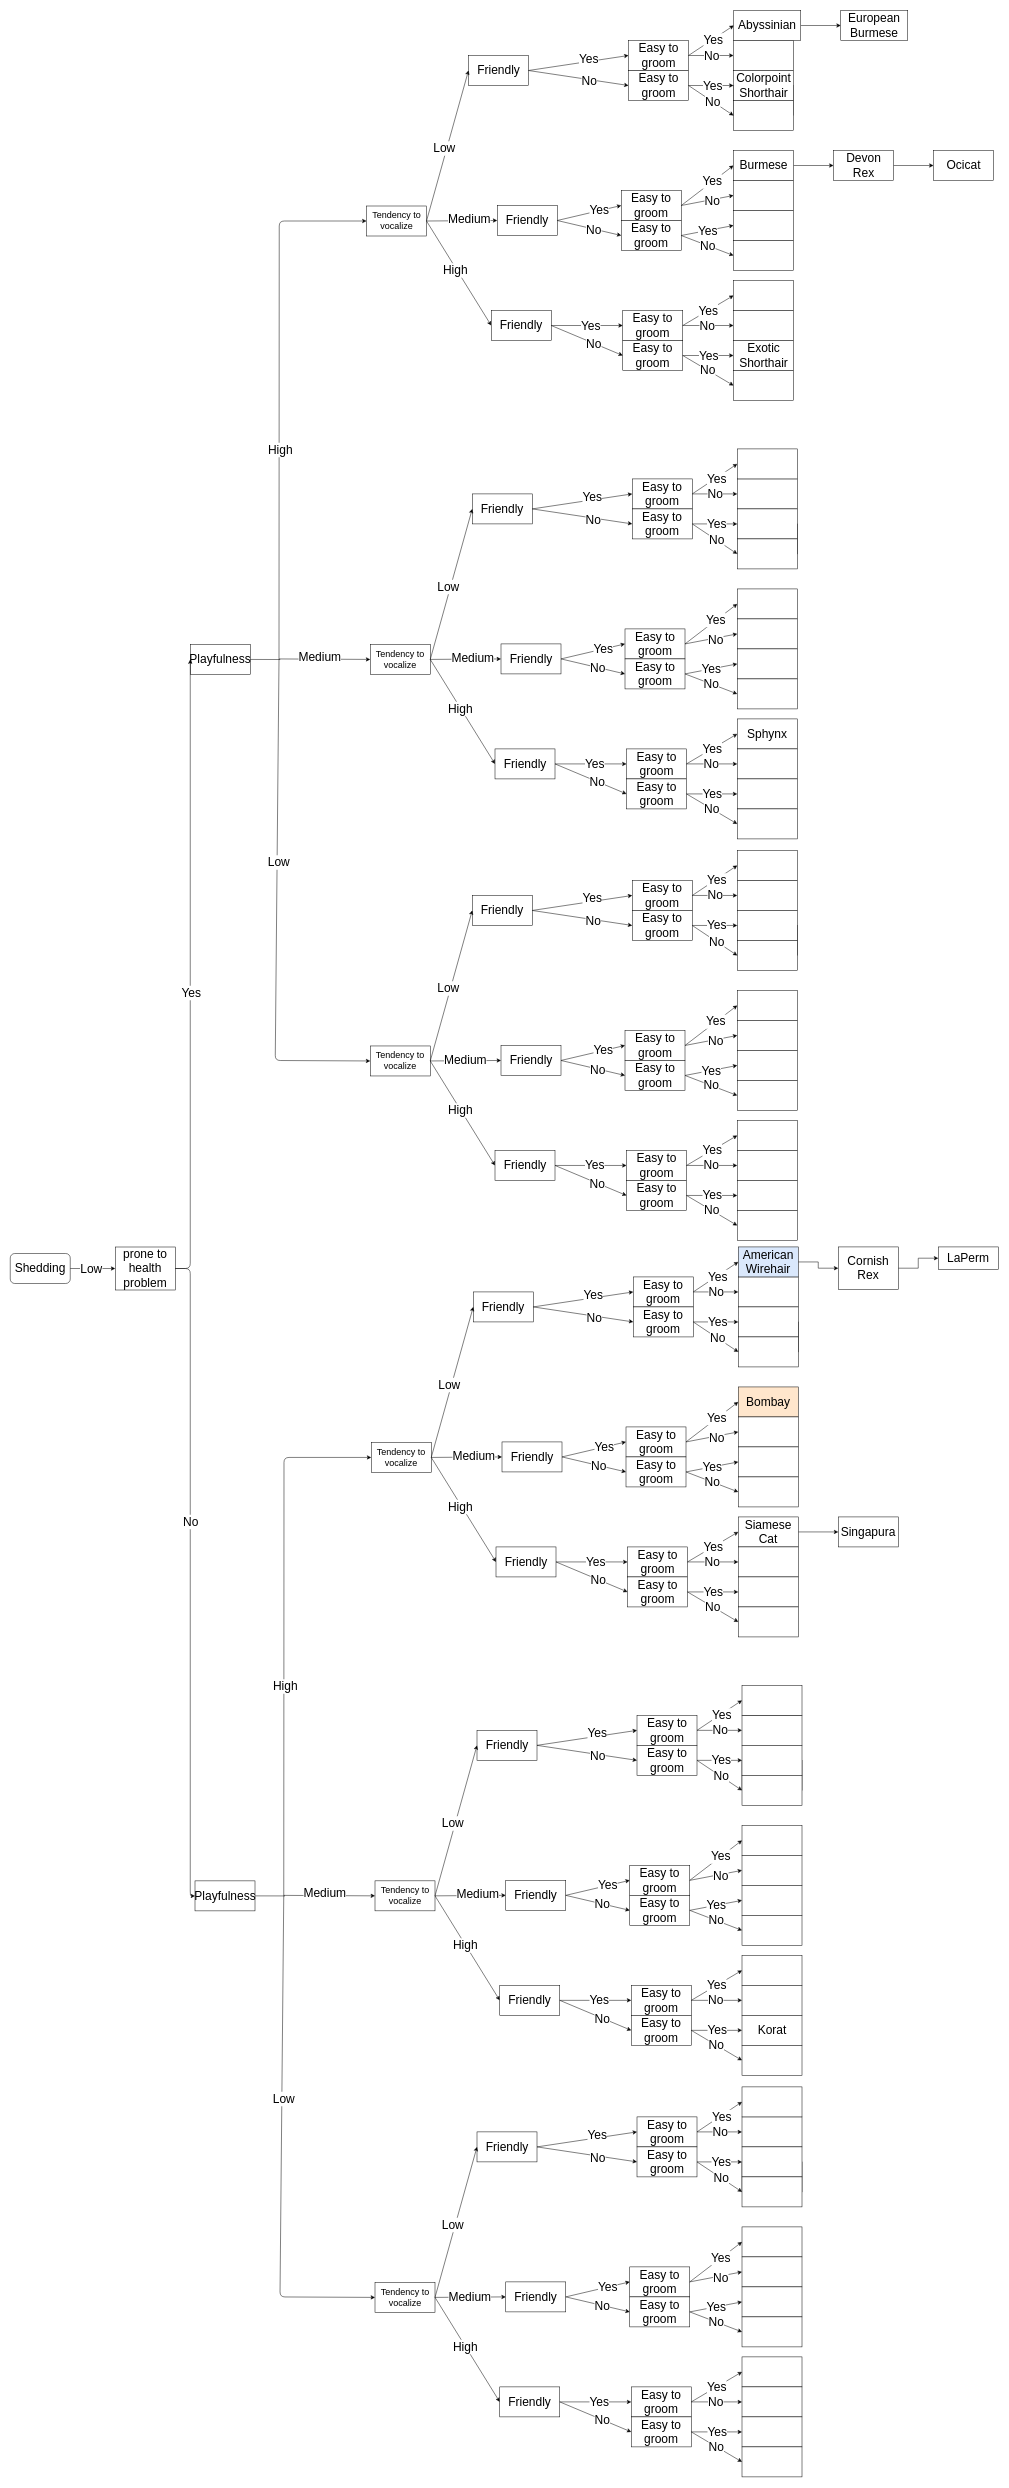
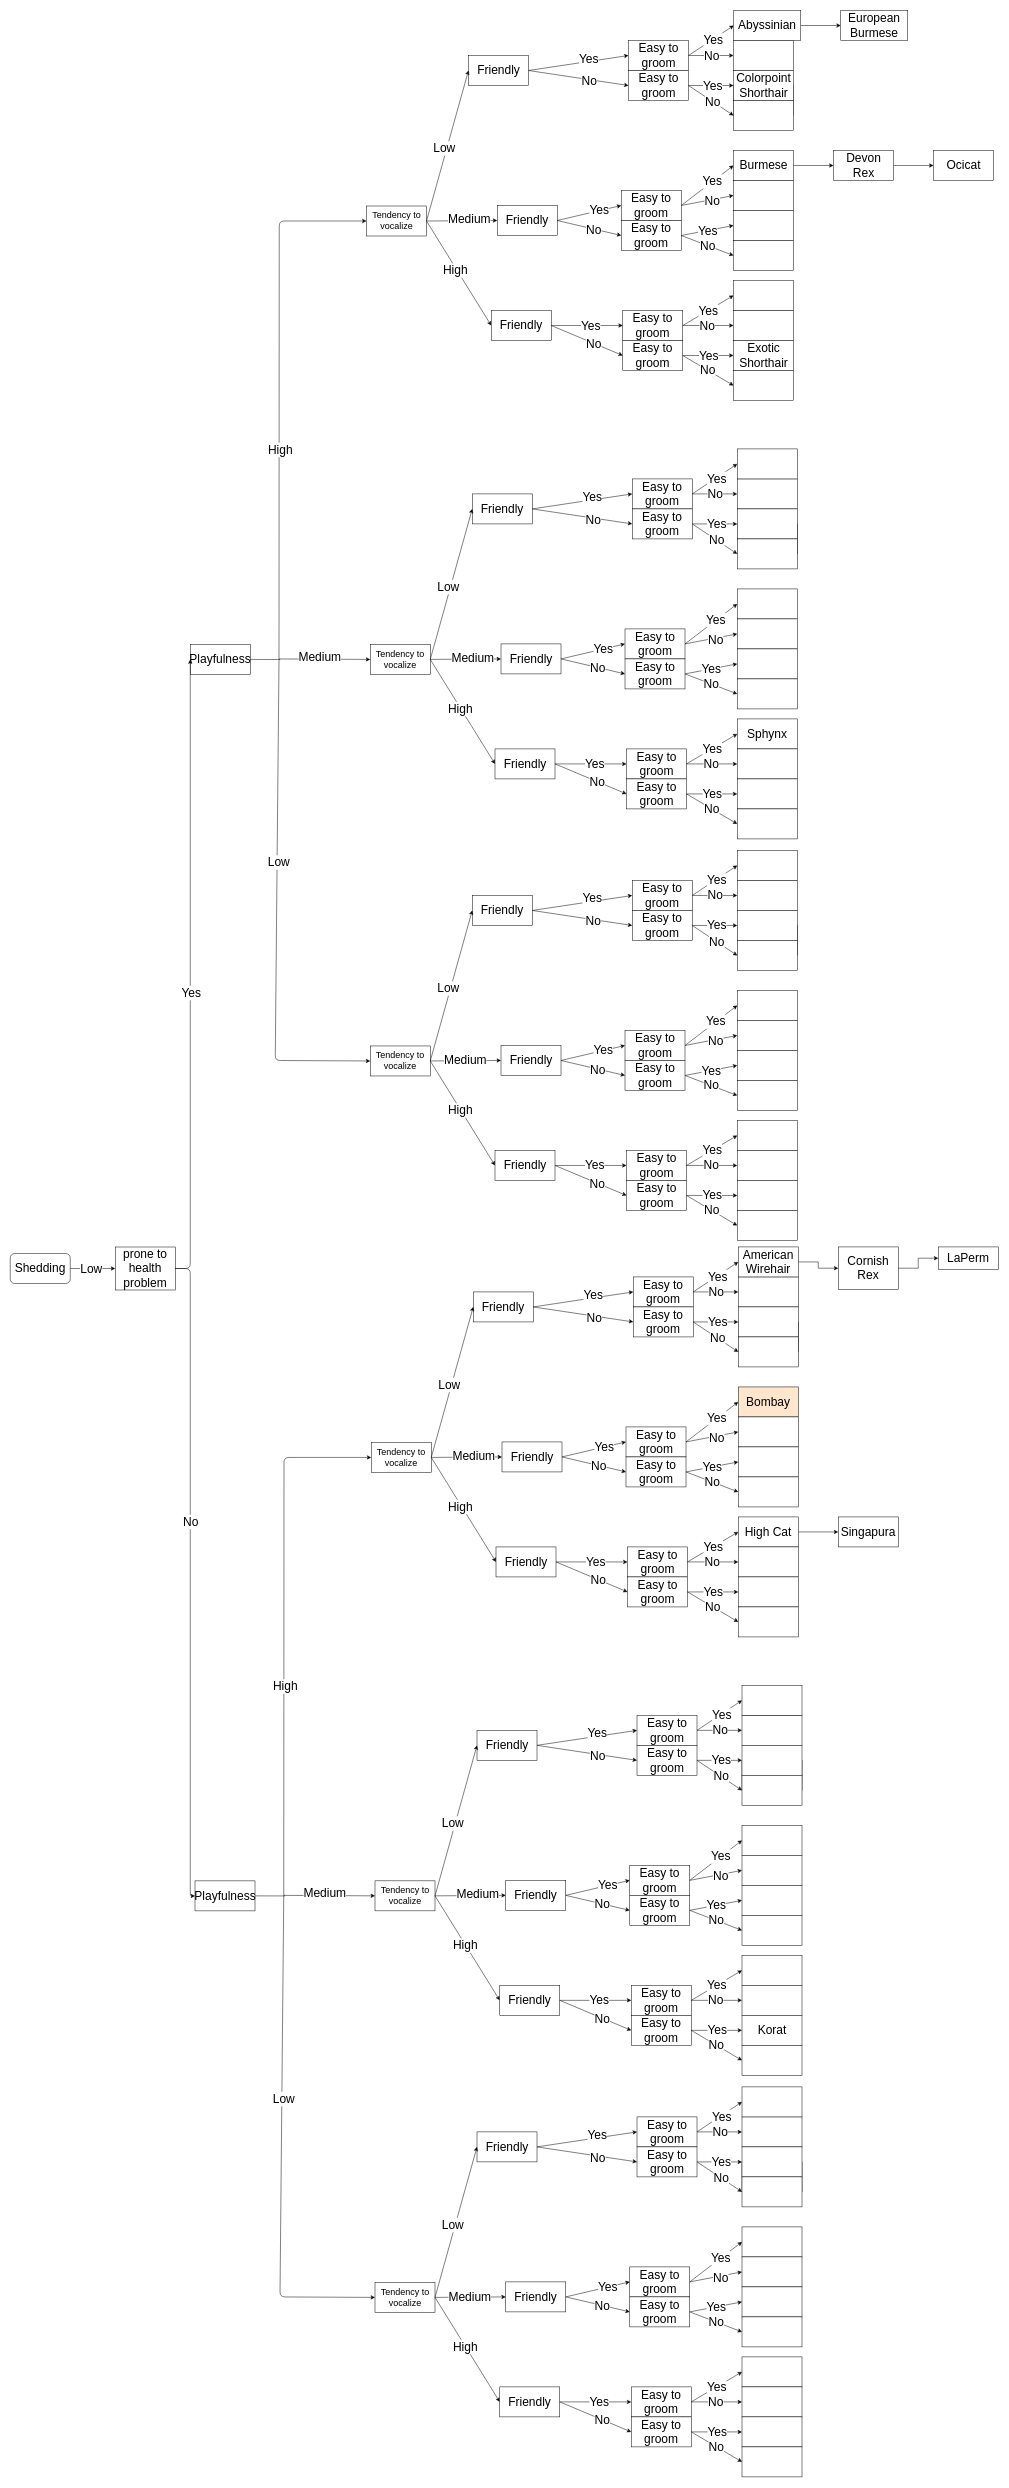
- <mxCell id="293" value="&lt;font style=&quot;font-size: 24px&quot;&gt;American Wirehair&lt;/font&gt;" style="rounded=0;whiteSpace=wrap;html=1;fillColor=#dae8fc;" parent="1" vertex="1"><mxGeometry x="1476" y="2492.857" width="120" height="60" as="geometry" /></mxCell>
+ <mxCell id="293" value="&lt;font style=&quot;font-size: 24px&quot;&gt;American Wirehair&lt;/font&gt;" style="rounded=0;whiteSpace=wrap;html=1;" parent="1" vertex="1"><mxGeometry x="1476" y="2492.857" width="120" height="60" as="geometry" /></mxCell>
- <mxCell id="281" value="&lt;font style=&quot;font-size: 24px&quot;&gt;Siamese Cat&lt;/font&gt;" style="rounded=0;whiteSpace=wrap;html=1;" parent="1" vertex="1"><mxGeometry x="1476" y="3032.857" width="120" height="60" as="geometry" /></mxCell>
+ <mxCell id="281" value="&lt;font style=&quot;font-size: 24px&quot;&gt;High Cat&lt;/font&gt;" style="rounded=0;whiteSpace=wrap;html=1;" parent="1" vertex="1"><mxGeometry x="1476" y="3032.857" width="120" height="60" as="geometry" /></mxCell>
